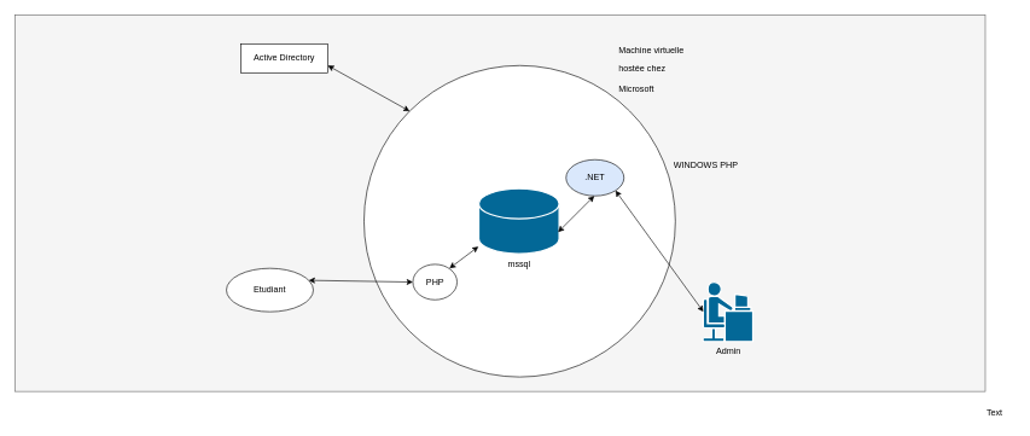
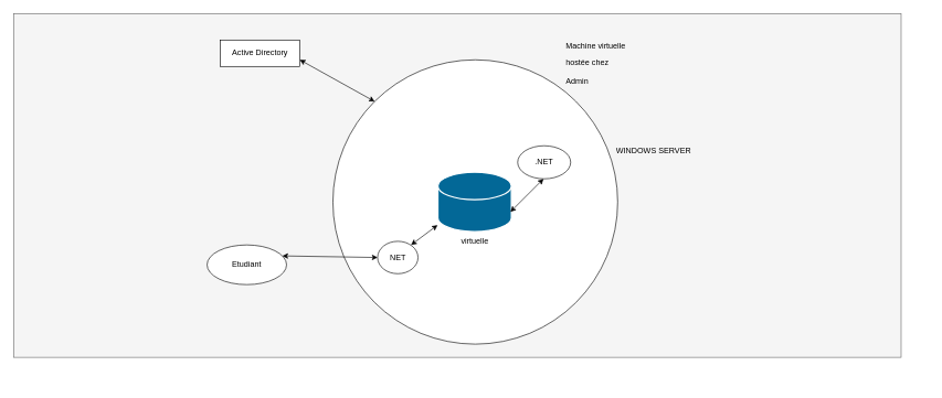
- <mxCell id="16" value="&lt;p&gt;Machine virtuelle &lt;/p&gt;&lt;p&gt;hostée chez &lt;/p&gt;&lt;p&gt;Microsoft&lt;/p&gt;" style="text;html=1;strokeColor=none;fillColor=none;spacing=5;spacingTop=-20;whiteSpace=wrap;overflow=hidden;rounded=0;" vertex="1" parent="1"><mxGeometry x="849" y="60" width="190" height="120" as="geometry" /></mxCell>
+ <mxCell id="16" value="&lt;p&gt;Machine virtuelle &lt;/p&gt;&lt;p&gt;hostée chez &lt;/p&gt;&lt;p&gt;Admin&lt;/p&gt;" style="text;html=1;strokeColor=none;fillColor=none;spacing=5;spacingTop=-20;whiteSpace=wrap;overflow=hidden;rounded=0;" vertex="1" parent="1"><mxGeometry x="849" y="60" width="190" height="120" as="geometry" /></mxCell>
- <mxCell id="17" value="WINDOWS PHP" style="text;html=1;strokeColor=none;fillColor=none;spacing=5;spacingTop=-20;whiteSpace=wrap;overflow=hidden;rounded=0;" vertex="1" parent="1"><mxGeometry x="925" y="229.5" width="213" height="135" as="geometry" /></mxCell>
+ <mxCell id="17" value="WINDOWS SERVER" style="text;html=1;strokeColor=none;fillColor=none;spacing=5;spacingTop=-20;whiteSpace=wrap;overflow=hidden;rounded=0;" vertex="1" parent="1"><mxGeometry x="925" y="229.5" width="213" height="135" as="geometry" /></mxCell>
- <mxCell id="5" value=".NET" style="ellipse;whiteSpace=wrap;html=1;fillColor=#dae8fc;" vertex="1" parent="1"><mxGeometry x="781" y="220" width="80" height="50" as="geometry" /></mxCell>
+ <mxCell id="5" value=".NET" style="ellipse;whiteSpace=wrap;html=1;" vertex="1" parent="1"><mxGeometry x="781" y="220" width="80" height="50" as="geometry" /></mxCell>
- <mxCell id="8" value="" style="endArrow=classic;startArrow=classic;html=1;exitX=1;exitY=1;exitDx=0;exitDy=0;entryX=0.01;entryY=0.5;entryDx=0;entryDy=0;entryPerimeter=0;" edge="1" parent="1" source="5" target="7"><mxGeometry width="50" height="50" relative="1" as="geometry"><mxPoint x="840" y="300" as="sourcePoint" /><mxPoint x="890" y="250" as="targetPoint" /></mxGeometry></mxCell>
- <mxCell id="4" value="mssql" style="shape=mxgraph.cisco.storage.relational_database;html=1;pointerEvents=1;dashed=0;fillColor=#036897;strokeColor=#ffffff;strokeWidth=2;verticalLabelPosition=bottom;verticalAlign=top;align=center;outlineConnect=0;" vertex="1" parent="1"><mxGeometry x="660.5" y="260" width="111" height="90" as="geometry" /></mxCell>
+ <mxCell id="4" value="virtuelle" style="shape=mxgraph.cisco.storage.relational_database;html=1;pointerEvents=1;dashed=0;fillColor=#036897;strokeColor=#ffffff;strokeWidth=2;verticalLabelPosition=bottom;verticalAlign=top;align=center;outlineConnect=0;" vertex="1" parent="1"><mxGeometry x="660.5" y="260" width="111" height="90" as="geometry" /></mxCell>
- <mxCell id="10" value="PHP" style="ellipse;whiteSpace=wrap;html=1;" vertex="1" parent="1"><mxGeometry x="569.5" y="364.5" width="61" height="49" as="geometry" /></mxCell>
+ <mxCell id="10" value="NET" style="ellipse;whiteSpace=wrap;html=1;" vertex="1" parent="1"><mxGeometry x="569.5" y="364.5" width="61" height="49" as="geometry" /></mxCell>
- <mxCell id="7" value="Admin" style="shape=mxgraph.cisco.people.androgenous_person;html=1;pointerEvents=1;dashed=0;fillColor=#036897;strokeColor=#ffffff;strokeWidth=2;verticalLabelPosition=bottom;verticalAlign=top;align=center;outlineConnect=0;" vertex="1" parent="1"><mxGeometry x="970" y="389" width="69" height="82" as="geometry" /></mxCell>
- <mxCell id="9" value="Text" style="text;html=1;resizable=0;points=[];autosize=1;align=left;verticalAlign=top;spacingTop=-4;" vertex="1" parent="1"><mxGeometry x="1360" y="560" width="40" height="20" as="geometry" /></mxCell>
